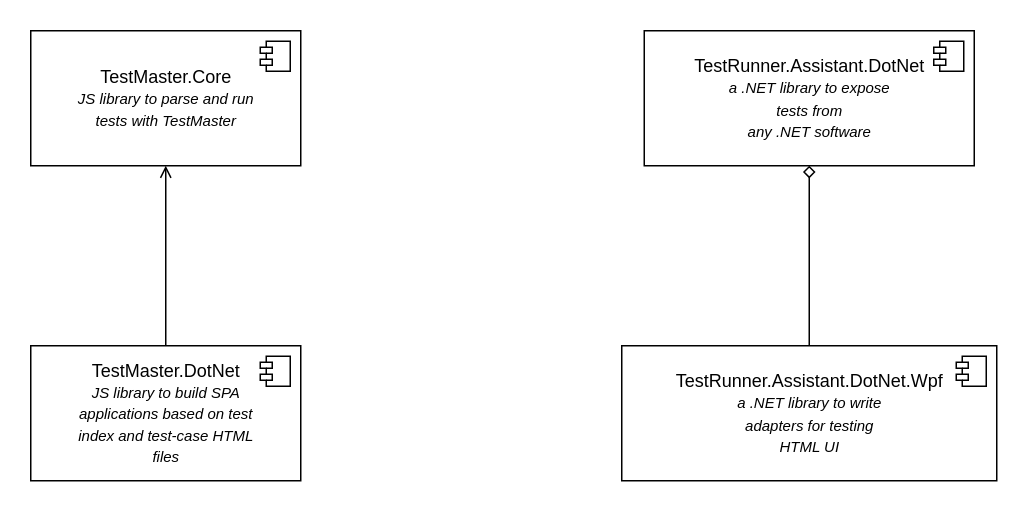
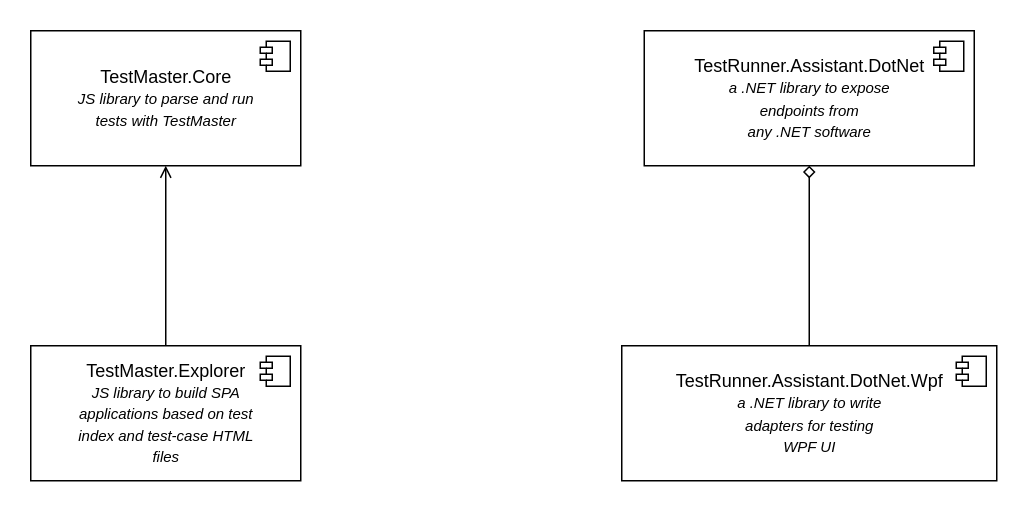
- <mxCell id="7" value="TestRunner.Assistant.DotNet&lt;br&gt;&lt;i style=&quot;font-size: 10px;&quot;&gt;a .NET library to expose&lt;br&gt;tests from&lt;br&gt;any .NET software&lt;/i&gt;" style="html=1;dropTarget=0;" vertex="1" parent="1"><mxGeometry x="429" y="20" width="220" height="90" as="geometry" /></mxCell>
+ <mxCell id="7" value="TestRunner.Assistant.DotNet&lt;br&gt;&lt;i style=&quot;font-size: 10px;&quot;&gt;a .NET library to expose&lt;br&gt;endpoints from&lt;br&gt;any .NET software&lt;/i&gt;" style="html=1;dropTarget=0;" vertex="1" parent="1"><mxGeometry x="429" y="20" width="220" height="90" as="geometry" /></mxCell>
- <mxCell id="5" value="TestMaster.DotNet&lt;br&gt;&lt;font style=&quot;font-size: 10px;&quot;&gt;&lt;i&gt;JS library to build SPA&lt;br&gt;applications based on test&lt;br&gt;index and test-case HTML&lt;br&gt;files&lt;/i&gt;&lt;/font&gt;" style="html=1;dropTarget=0;" vertex="1" parent="1"><mxGeometry x="20" y="230" width="180" height="90" as="geometry" /></mxCell>
+ <mxCell id="5" value="TestMaster.Explorer&lt;br&gt;&lt;font style=&quot;font-size: 10px;&quot;&gt;&lt;i&gt;JS library to build SPA&lt;br&gt;applications based on test&lt;br&gt;index and test-case HTML&lt;br&gt;files&lt;/i&gt;&lt;/font&gt;" style="html=1;dropTarget=0;" vertex="1" parent="1"><mxGeometry x="20" y="230" width="180" height="90" as="geometry" /></mxCell>
- <mxCell id="10" value="TestRunner.Assistant.DotNet.Wpf&lt;br&gt;&lt;i style=&quot;font-size: 10px;&quot;&gt;a .NET library to write&lt;br&gt;adapters for testing&lt;br&gt;HTML UI&lt;/i&gt;" style="html=1;dropTarget=0;" vertex="1" parent="1"><mxGeometry x="414" y="230" width="250" height="90" as="geometry" /></mxCell>
+ <mxCell id="10" value="TestRunner.Assistant.DotNet.Wpf&lt;br&gt;&lt;i style=&quot;font-size: 10px;&quot;&gt;a .NET library to write&lt;br&gt;adapters for testing&lt;br&gt;WPF UI&lt;/i&gt;" style="html=1;dropTarget=0;" vertex="1" parent="1"><mxGeometry x="414" y="230" width="250" height="90" as="geometry" /></mxCell>
